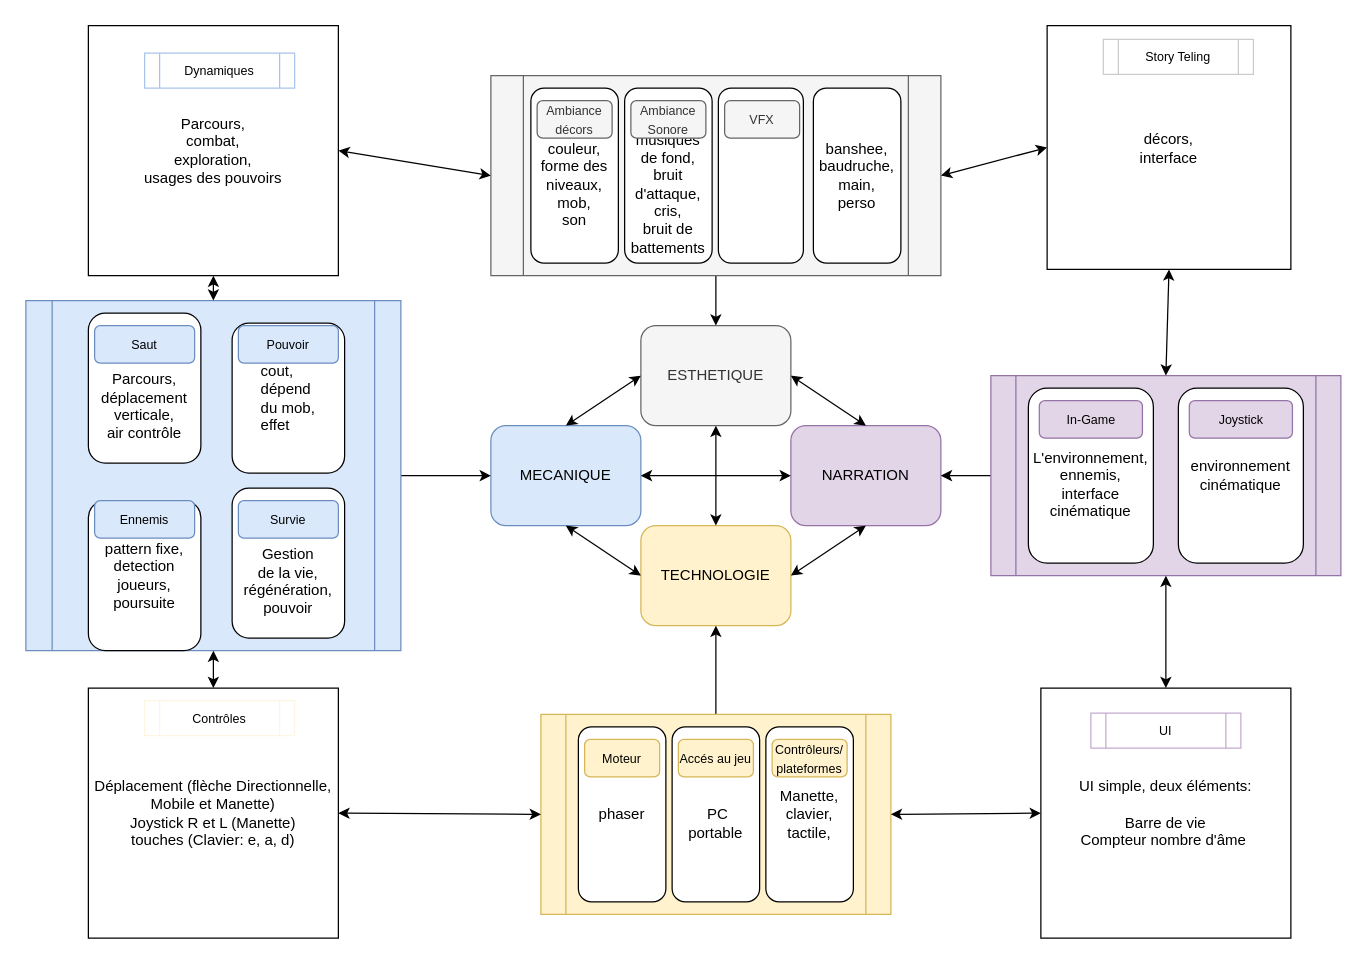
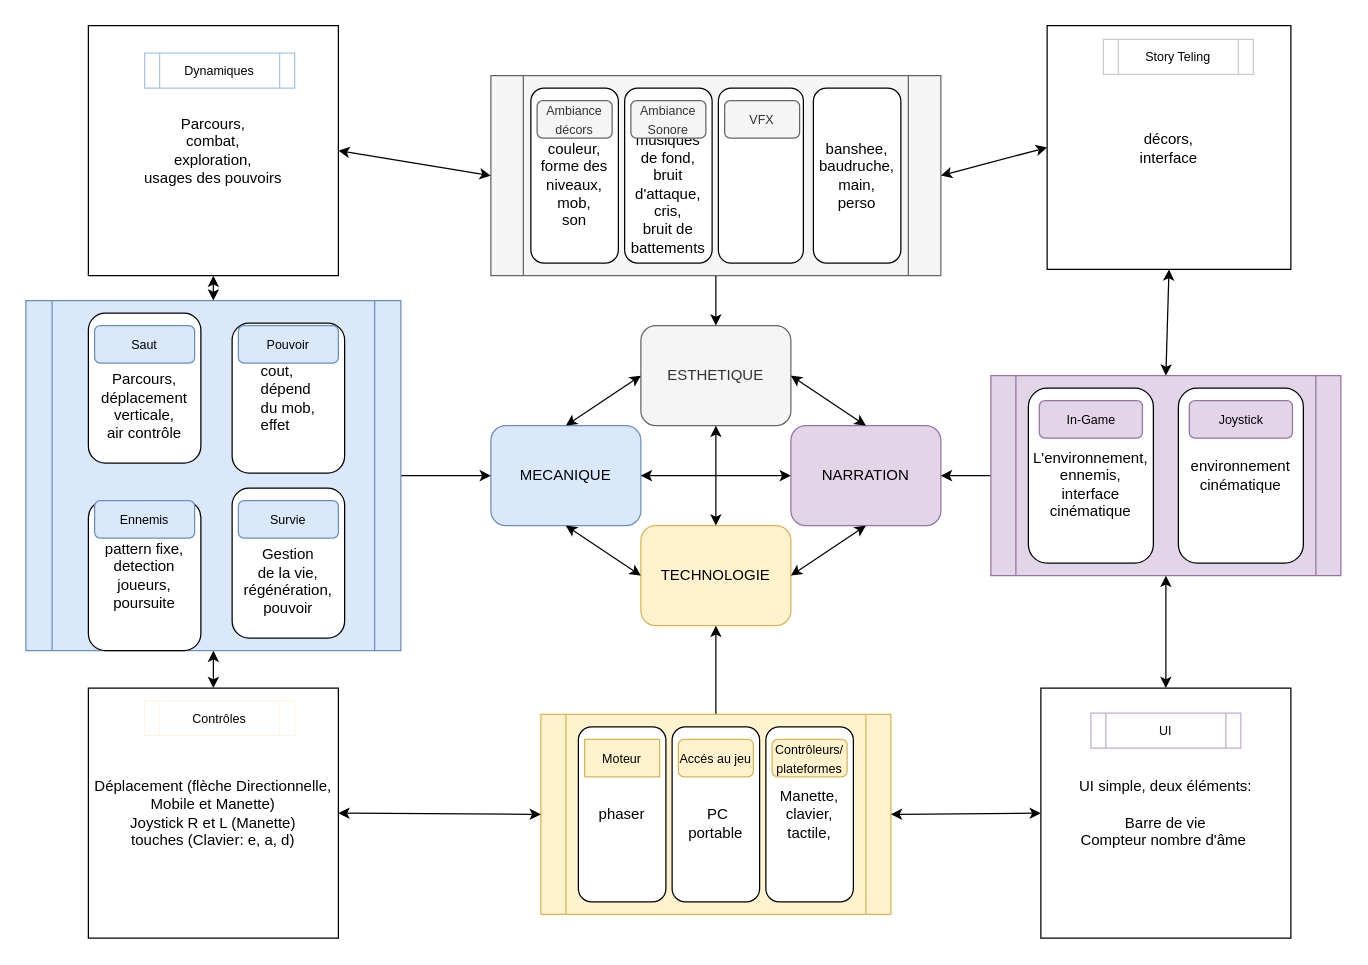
- <mxCell id="23" value="&lt;font style=&quot;font-size: 10px;&quot;&gt;Moteur&lt;/font&gt;" style="rounded=1;whiteSpace=wrap;html=1;fillColor=#fff2cc;strokeColor=#d6b656;" parent="1" vertex="1"><mxGeometry x="467" y="591" width="60" height="30" as="geometry" /></mxCell>
+ <mxCell id="23" value="&lt;font style=&quot;font-size: 10px;&quot;&gt;Moteur&lt;/font&gt;" style="whiteSpace=wrap;html=1;fillColor=#fff2cc;strokeColor=#d6b656;rounded=0;" parent="1" vertex="1"><mxGeometry x="467" y="591" width="60" height="30" as="geometry" /></mxCell>
